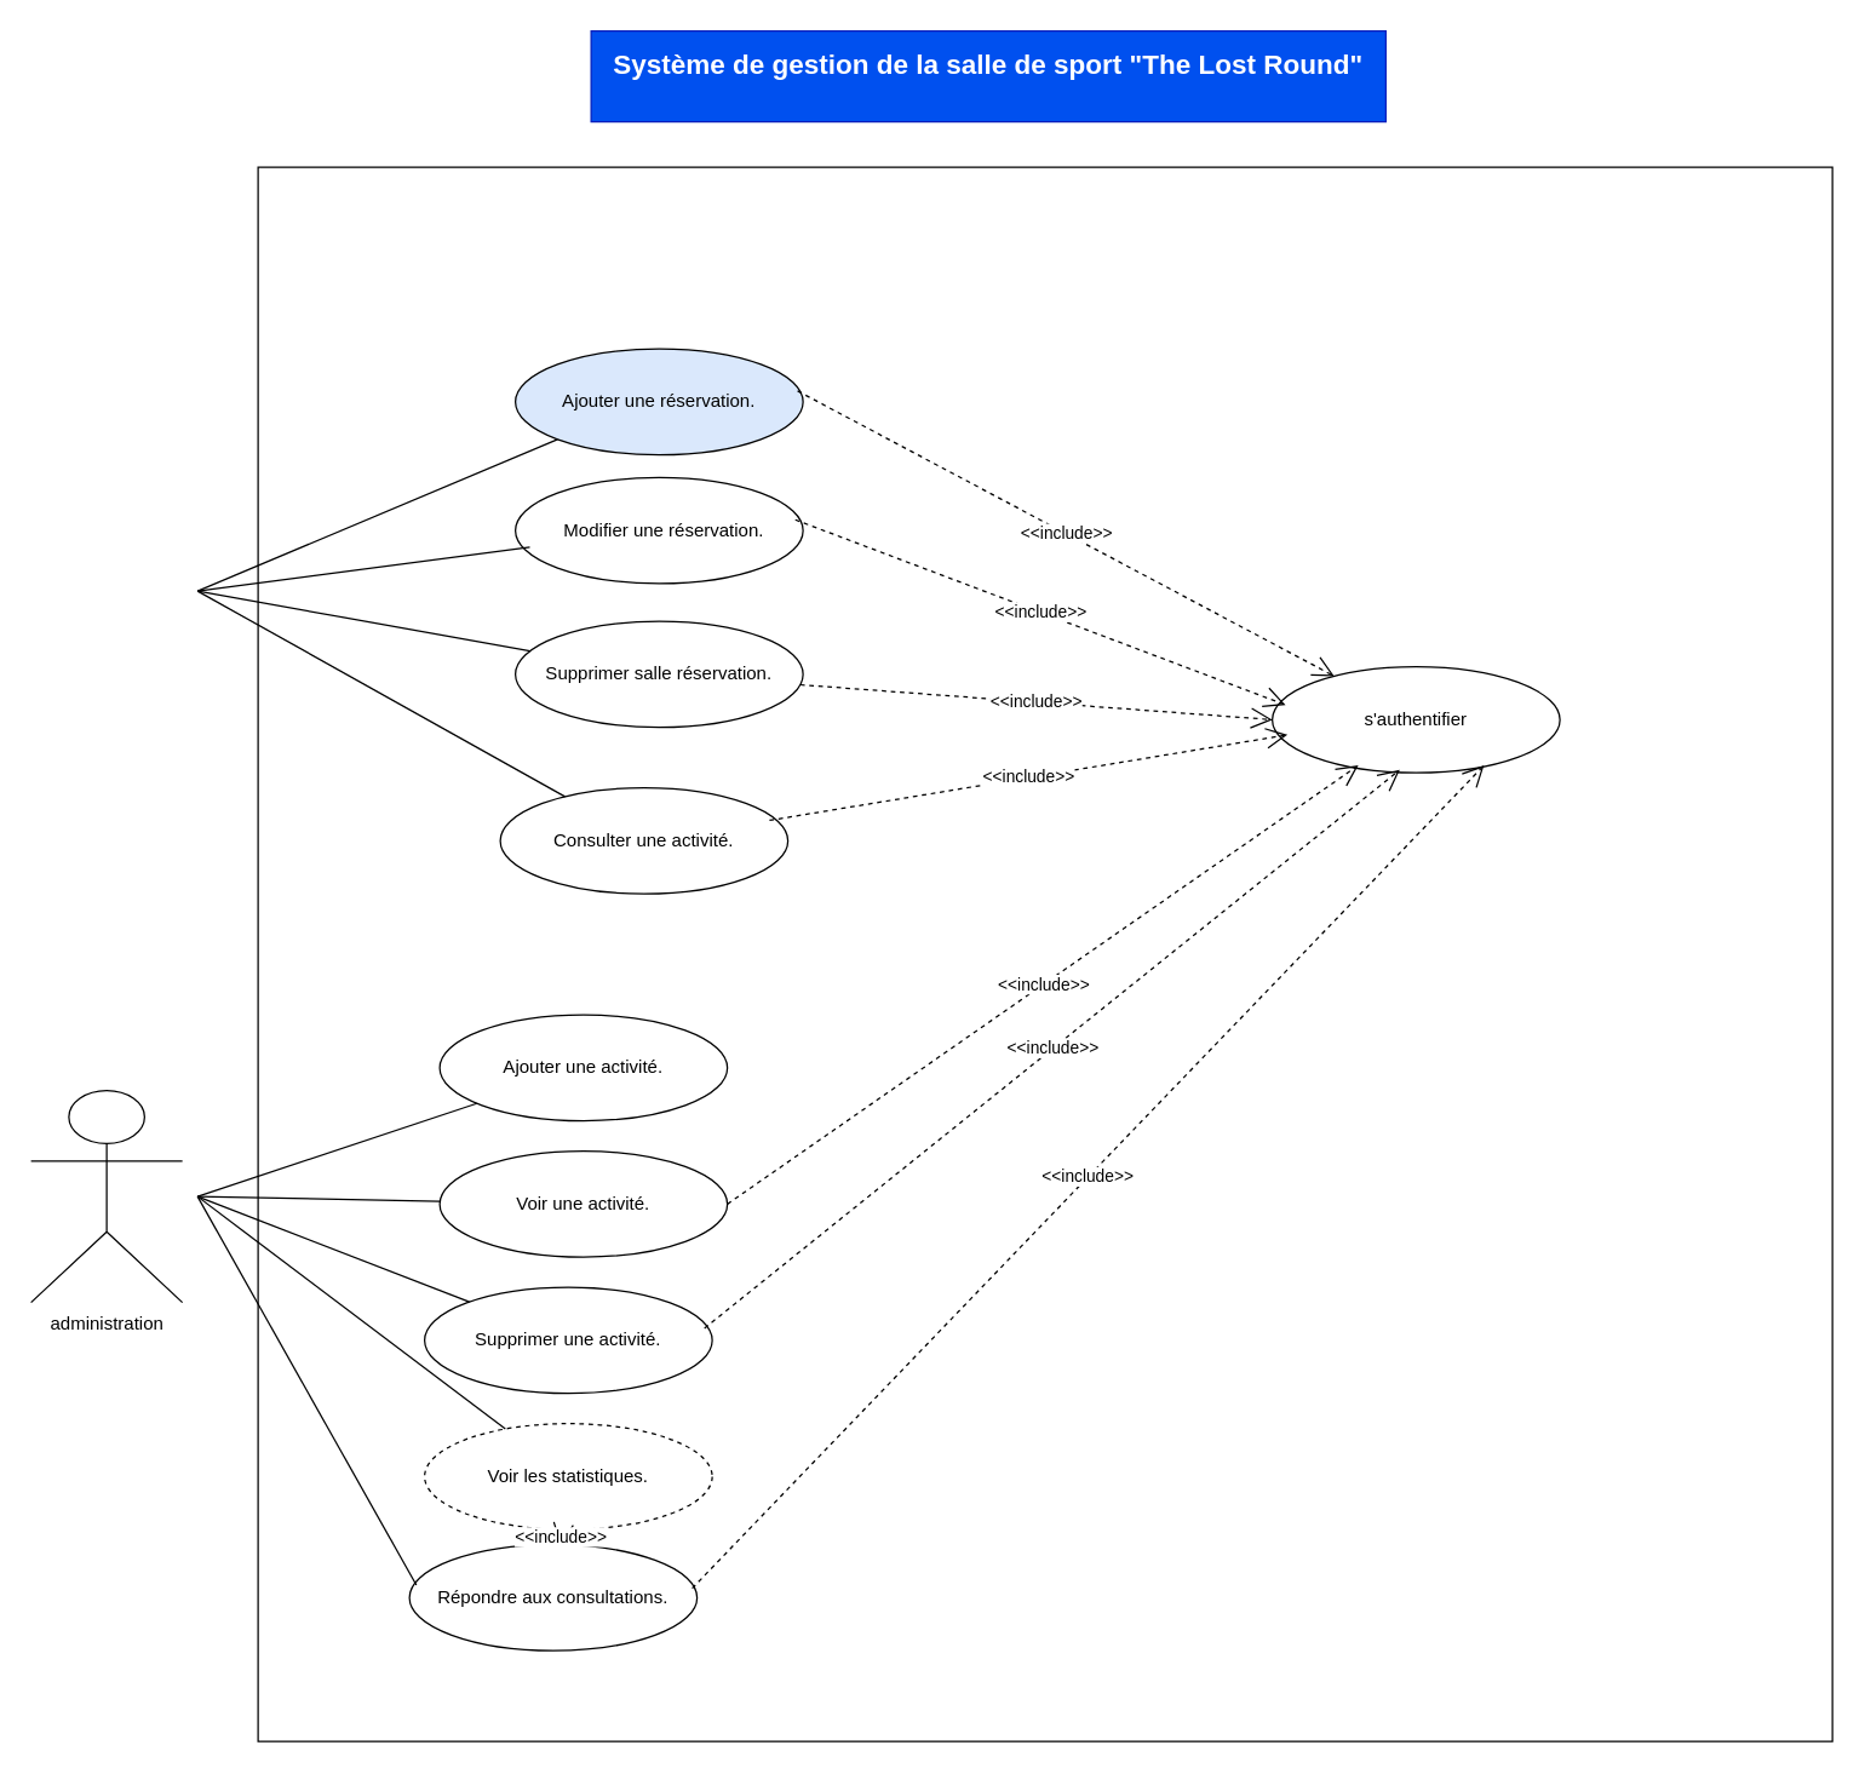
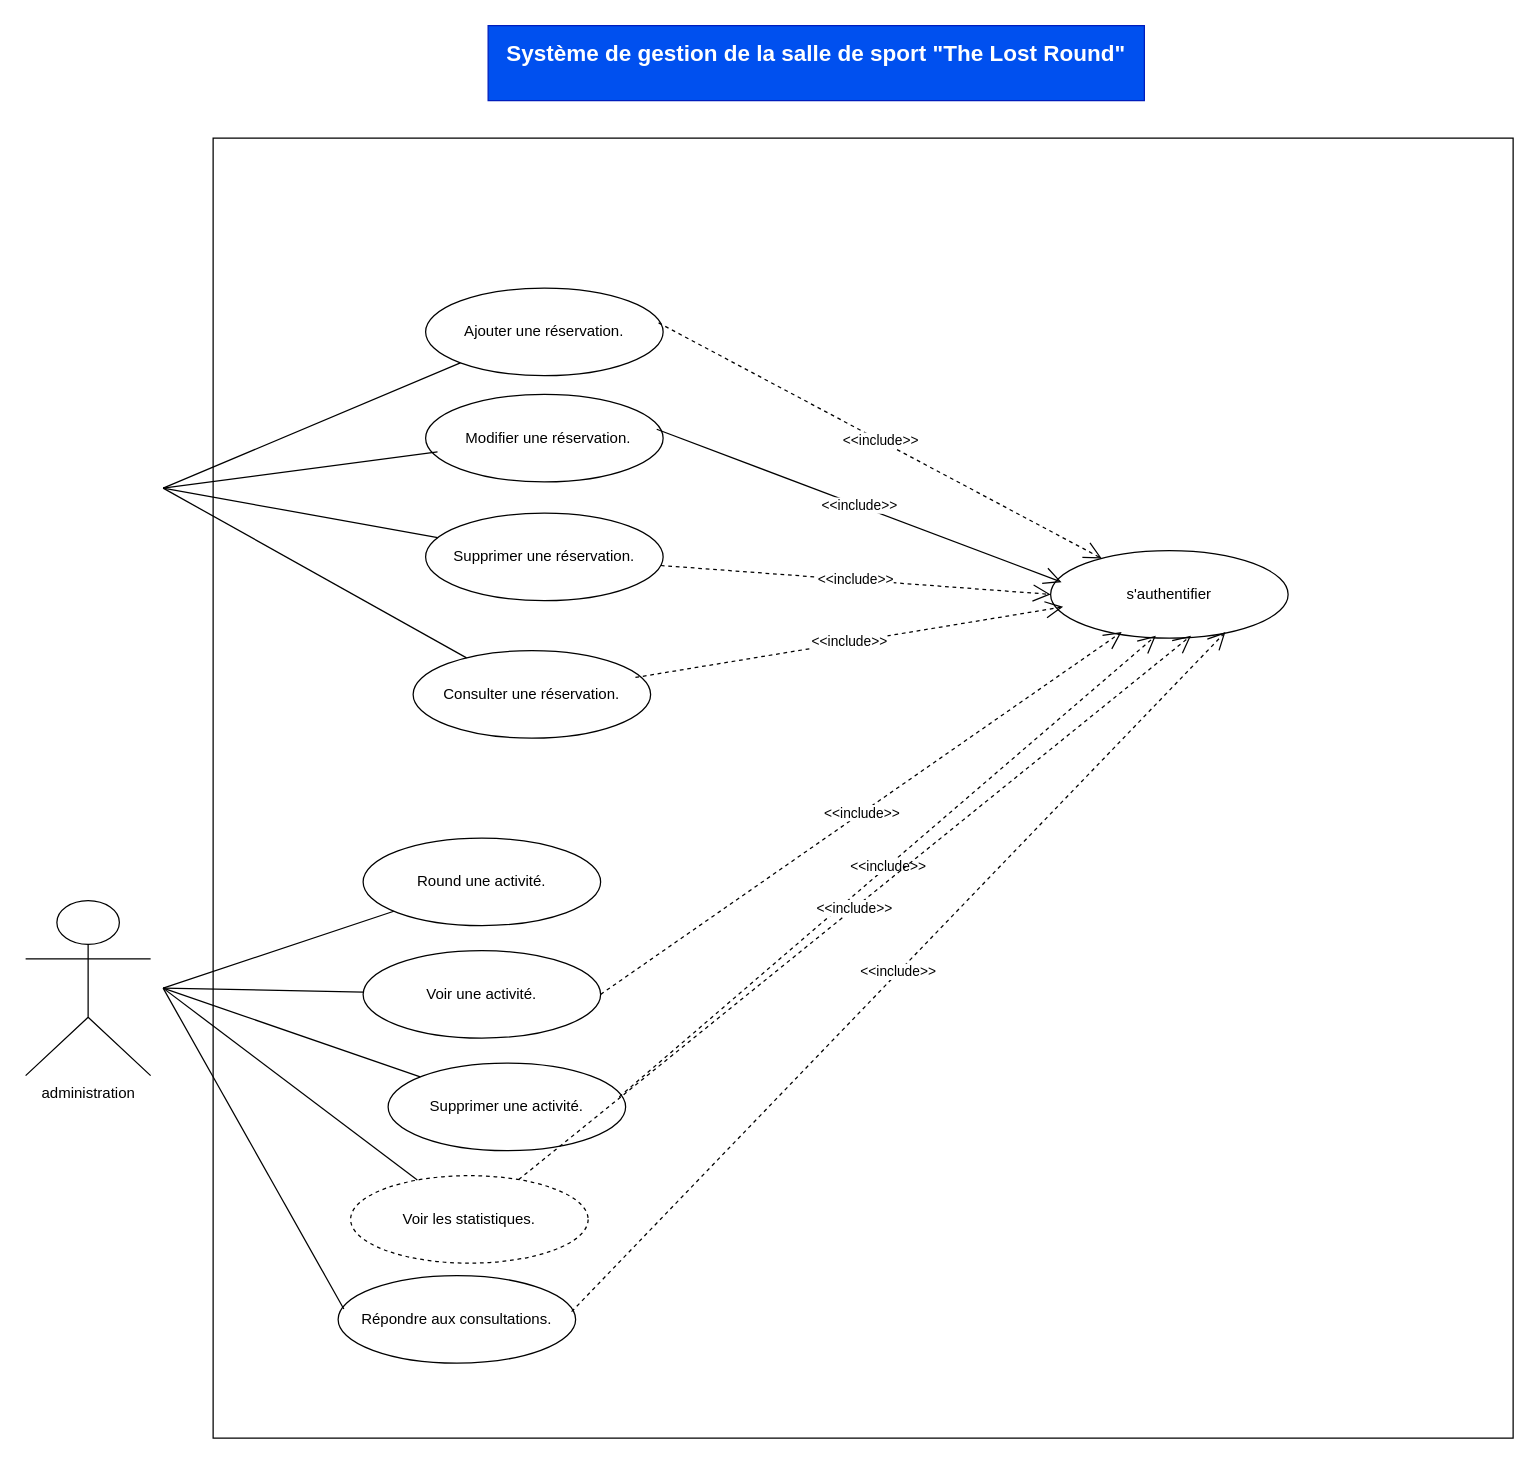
- <mxCell id="4" value="Ajouter une réservation." style="ellipse;whiteSpace=wrap;html=1;fillColor=#dae8fc;" vertex="1" parent="1"><mxGeometry x="340" y="230" width="190" height="70" as="geometry" /></mxCell>
+ <mxCell id="4" value="Ajouter une réservation." style="ellipse;whiteSpace=wrap;html=1;" vertex="1" parent="1"><mxGeometry x="340" y="230" width="190" height="70" as="geometry" /></mxCell>
- <mxCell id="24" value="&amp;lt;&amp;lt;include&amp;gt;&amp;gt;" style="endArrow=open;endSize=12;dashed=1;html=1;rounded=0;exitX=0.973;exitY=0.399;exitDx=0;exitDy=0;exitPerimeter=0;entryX=0.046;entryY=0.36;entryDx=0;entryDy=0;entryPerimeter=0;" edge="1" parent="1" source="5" target="12"><mxGeometry width="160" relative="1" as="geometry"><mxPoint x="536" y="268" as="sourcePoint" /><mxPoint x="891" y="456" as="targetPoint" /></mxGeometry></mxCell>
+ <mxCell id="24" value="&amp;lt;&amp;lt;include&amp;gt;&amp;gt;" style="endArrow=open;endSize=12;dashed=0;html=1;rounded=0;exitX=0.973;exitY=0.399;exitDx=0;exitDy=0;exitPerimeter=0;entryX=0.046;entryY=0.36;entryDx=0;entryDy=0;entryPerimeter=0;" edge="1" parent="1" source="5" target="12"><mxGeometry width="160" relative="1" as="geometry"><mxPoint x="536" y="268" as="sourcePoint" /><mxPoint x="891" y="456" as="targetPoint" /></mxGeometry></mxCell>
- <mxCell id="6" value="Supprimer salle réservation." style="ellipse;whiteSpace=wrap;html=1;" vertex="1" parent="1"><mxGeometry x="340" y="410" width="190" height="70" as="geometry" /></mxCell>
+ <mxCell id="6" value="Supprimer une réservation." style="ellipse;whiteSpace=wrap;html=1;" vertex="1" parent="1"><mxGeometry x="340" y="410" width="190" height="70" as="geometry" /></mxCell>
- <mxCell id="7" value="&lt;div&gt;&lt;br&gt;&lt;/div&gt;&lt;div&gt;Consulter une activité.&lt;/div&gt;&lt;div&gt;&lt;br&gt;&lt;/div&gt;" style="ellipse;whiteSpace=wrap;html=1;" vertex="1" parent="1"><mxGeometry x="330" y="520" width="190" height="70" as="geometry" /></mxCell>
+ <mxCell id="7" value="&lt;div&gt;&lt;br&gt;&lt;/div&gt;&lt;div&gt;Consulter une réservation.&lt;/div&gt;&lt;div&gt;&lt;br&gt;&lt;/div&gt;" style="ellipse;whiteSpace=wrap;html=1;" vertex="1" parent="1"><mxGeometry x="330" y="520" width="190" height="70" as="geometry" /></mxCell>
- <mxCell id="8" value="&lt;div&gt;&lt;br&gt;&lt;/div&gt;&lt;div&gt;Ajouter une activité.&lt;/div&gt;&lt;div&gt;&lt;br&gt;&lt;/div&gt;" style="ellipse;whiteSpace=wrap;html=1;" vertex="1" parent="1"><mxGeometry x="290" y="670" width="190" height="70" as="geometry" /></mxCell>
+ <mxCell id="8" value="&lt;div&gt;&lt;br&gt;&lt;/div&gt;&lt;div&gt;Round une activité.&lt;/div&gt;&lt;div&gt;&lt;br&gt;&lt;/div&gt;" style="ellipse;whiteSpace=wrap;html=1;" vertex="1" parent="1"><mxGeometry x="290" y="670" width="190" height="70" as="geometry" /></mxCell>
- <mxCell id="10" value="&lt;div&gt;&lt;br&gt;&lt;/div&gt;&lt;div&gt;Supprimer une activité.&lt;/div&gt;&lt;div&gt;&lt;br&gt;&lt;/div&gt;" style="ellipse;whiteSpace=wrap;html=1;" vertex="1" parent="1"><mxGeometry x="280" y="850" width="190" height="70" as="geometry" /></mxCell>
+ <mxCell id="10" value="&lt;div&gt;&lt;br&gt;&lt;/div&gt;&lt;div&gt;Supprimer une activité.&lt;/div&gt;&lt;div&gt;&lt;br&gt;&lt;/div&gt;" style="ellipse;whiteSpace=wrap;html=1;" vertex="1" parent="1"><mxGeometry x="310" y="850" width="190" height="70" as="geometry" /></mxCell>
- <mxCell id="29" value="&amp;lt;&amp;lt;include&amp;gt;&amp;gt;" style="endArrow=open;endSize=12;dashed=1;html=1;rounded=0;" edge="1" parent="1" source="11" target="13"><mxGeometry width="160" relative="1" as="geometry"><mxPoint x="475" y="887" as="sourcePoint" /><mxPoint x="934" y="518" as="targetPoint" /></mxGeometry></mxCell>
+ <mxCell id="29" value="&amp;lt;&amp;lt;include&amp;gt;&amp;gt;" style="endArrow=open;endSize=12;dashed=1;html=1;rounded=0;entryX=0.591;entryY=0.973;entryDx=0;entryDy=0;entryPerimeter=0;" edge="1" parent="1" source="11" target="12"><mxGeometry width="160" relative="1" as="geometry"><mxPoint x="475" y="887" as="sourcePoint" /><mxPoint x="934" y="518" as="targetPoint" /></mxGeometry></mxCell>
